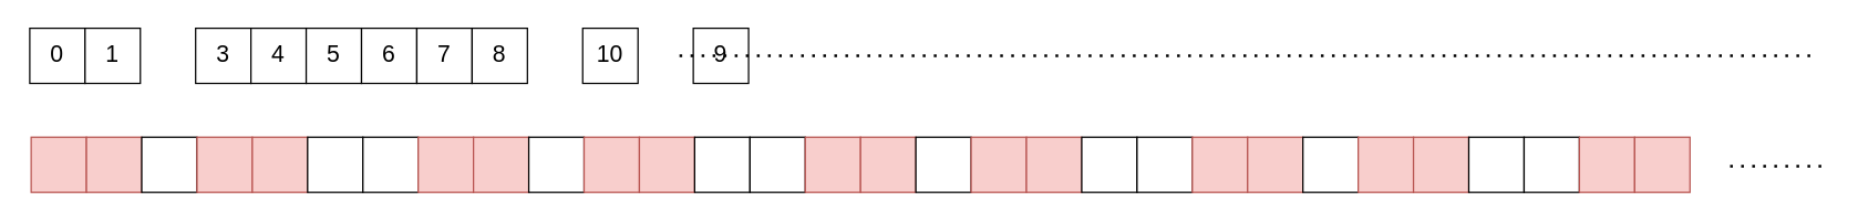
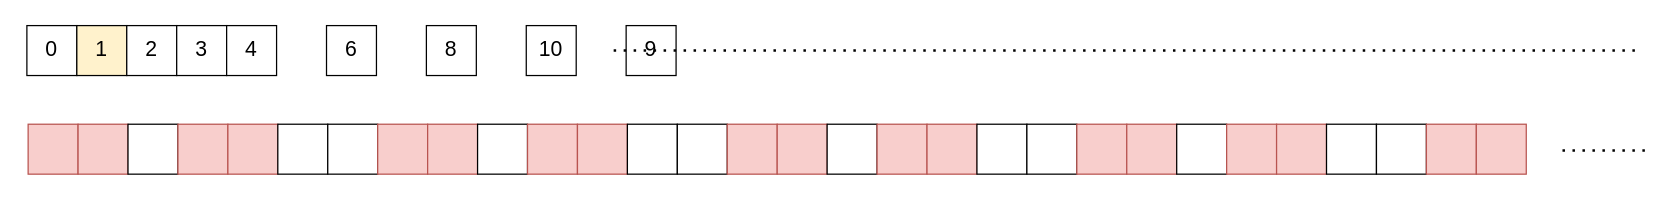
- <mxCell id="3" value="1" style="whiteSpace=wrap;html=1;aspect=fixed;fontSize=17;" vertex="1" parent="1"><mxGeometry x="60" y="20" width="40" height="40" as="geometry" /></mxCell>
+ <mxCell id="3" value="1" style="whiteSpace=wrap;html=1;aspect=fixed;fontSize=17;fillColor=#fff2cc;" vertex="1" parent="1"><mxGeometry x="60" y="20" width="40" height="40" as="geometry" /></mxCell>
+ <mxCell id="4" value="2" style="whiteSpace=wrap;html=1;aspect=fixed;fontSize=17;" vertex="1" parent="1"><mxGeometry x="100" y="20" width="40" height="40" as="geometry" /></mxCell>
- <mxCell id="7" value="5" style="whiteSpace=wrap;html=1;aspect=fixed;fontSize=17;" vertex="1" parent="1"><mxGeometry x="220" y="20" width="40" height="40" as="geometry" /></mxCell>
- <mxCell id="9" value="7" style="whiteSpace=wrap;html=1;aspect=fixed;fontSize=17;" vertex="1" parent="1"><mxGeometry x="300" y="20" width="40" height="40" as="geometry" /></mxCell>
